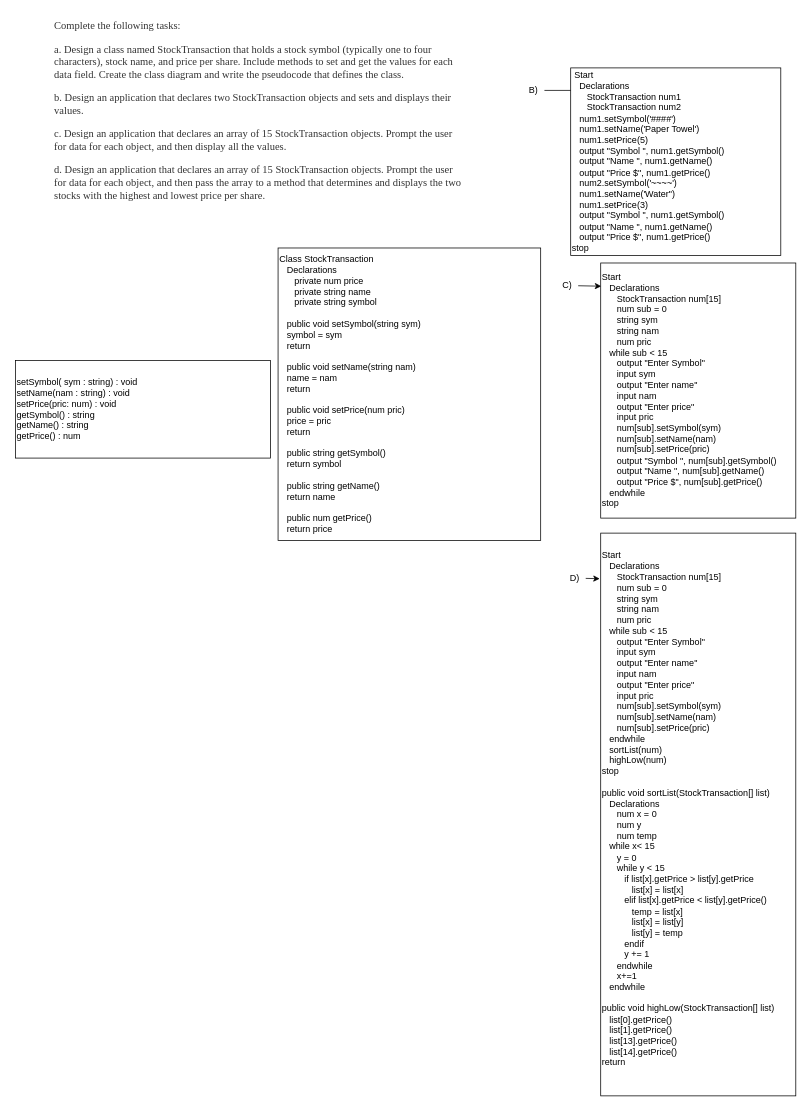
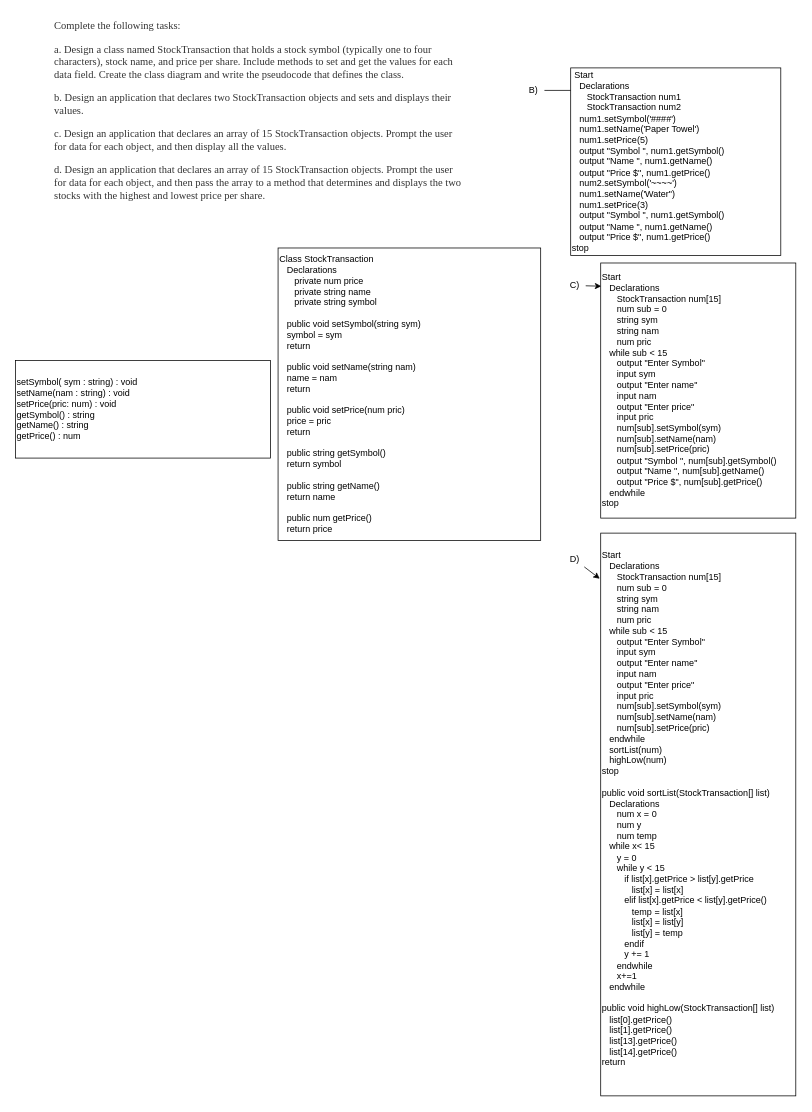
- <mxCell id="9" value="C)" style="text;html=1;align=center;verticalAlign=middle;resizable=0;points=[];autosize=1;strokeColor=none;fillColor=none;" vertex="1" parent="1"><mxGeometry x="740" y="370" width="30" height="20" as="geometry" /></mxCell>
+ <mxCell id="9" value="C)" style="text;html=1;align=center;verticalAlign=middle;resizable=0;points=[];autosize=1;strokeColor=none;fillColor=none;" vertex="1" parent="1"><mxGeometry x="750" y="370" width="30" height="20" as="geometry" /></mxCell>
- <mxCell id="12" value="D)" style="text;html=1;align=center;verticalAlign=middle;resizable=0;points=[];autosize=1;strokeColor=none;fillColor=none;" vertex="1" parent="1"><mxGeometry x="750" y="760" width="30" height="20" as="geometry" /></mxCell>
+ <mxCell id="12" value="D)" style="text;html=1;align=center;verticalAlign=middle;resizable=0;points=[];autosize=1;strokeColor=none;fillColor=none;" vertex="1" parent="1"><mxGeometry x="750" y="735" width="30" height="20" as="geometry" /></mxCell>
